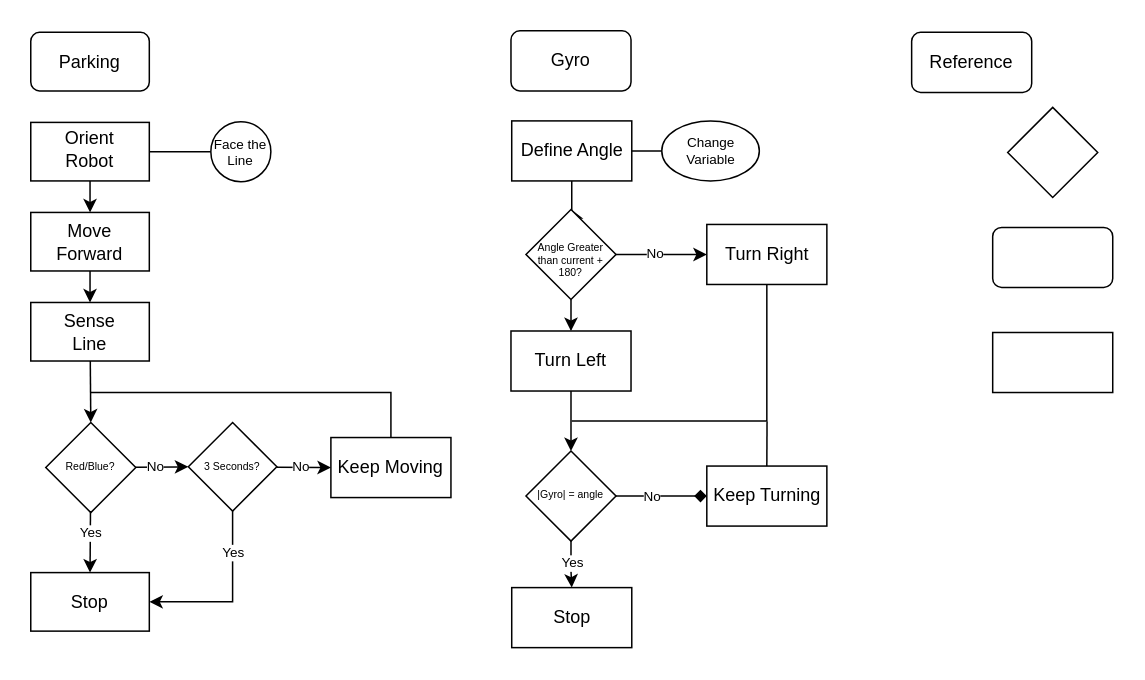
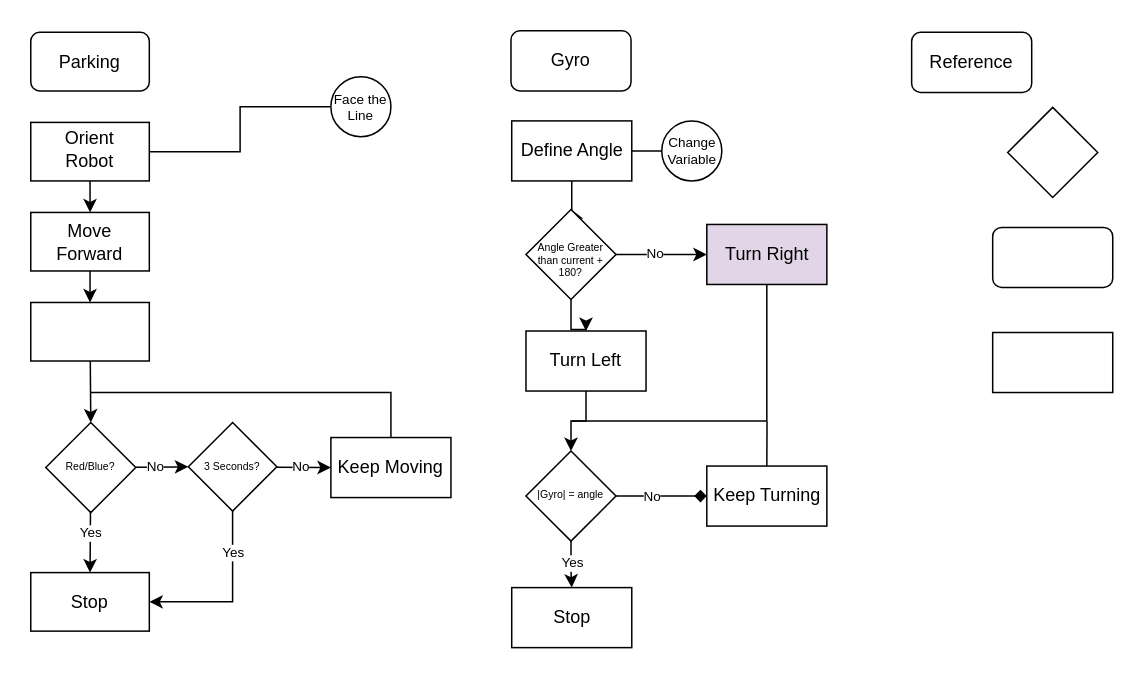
- <mxCell id="29" value="Change Variable" parent="1" style="ellipse;whiteSpace=wrap;html=1;aspect=fixed;fontSize=9;fontFamily=Helvetica;" vertex="1"><mxGeometry x="440.5" y="80" as="geometry" width="65" height="40" /></mxCell>
+ <mxCell id="29" value="Change Variable" parent="1" style="ellipse;whiteSpace=wrap;html=1;aspect=fixed;fontSize=9;fontFamily=Helvetica;" vertex="1"><mxGeometry as="geometry" x="440.5" y="80" width="40" height="40" /></mxCell>
- <mxCell id="47" value="Face the Line" parent="1" style="ellipse;whiteSpace=wrap;html=1;aspect=fixed;fontSize=9;fontFamily=Helvetica;" vertex="1"><mxGeometry as="geometry" x="140" y="80.5" width="40" height="40" /></mxCell>
+ <mxCell id="47" value="Face the Line" parent="1" style="ellipse;whiteSpace=wrap;html=1;aspect=fixed;fontSize=9;fontFamily=Helvetica;" vertex="1"><mxGeometry x="220" y="50.5" as="geometry" width="40" height="40" /></mxCell>
- <mxCell id="35" value="Turn Right" parent="1" style="rounded=0;whiteSpace=wrap;html=1;fontSize=12;fontFamily=Helvetica;" vertex="1"><mxGeometry as="geometry" x="470.5" y="149" width="80" height="40" /></mxCell>
+ <mxCell id="35" value="Turn Right" parent="1" style="rounded=0;whiteSpace=wrap;html=1;fontSize=12;fontFamily=Helvetica;fillColor=#e1d5e7;" vertex="1"><mxGeometry as="geometry" x="470.5" y="149" width="80" height="40" /></mxCell>
- <mxCell id="13" value="Sense Line" parent="1" style="text;html=1;strokeColor=none;fillColor=none;align=center;verticalAlign=middle;whiteSpace=wrap;rounded=0;fontSize=12;fontFamily=Helvetica;" vertex="1"><mxGeometry as="geometry" x="35" y="211" width="49" height="19" /></mxCell>
- <mxCell id="37" value="Turn Left" parent="1" style="rounded=0;whiteSpace=wrap;html=1;fontSize=12;fontFamily=Helvetica;" vertex="1"><mxGeometry as="geometry" x="340" y="220" width="80" height="40" /></mxCell>
+ <mxCell id="37" value="Turn Left" parent="1" style="rounded=0;whiteSpace=wrap;html=1;fontSize=12;fontFamily=Helvetica;" vertex="1"><mxGeometry x="350" y="220" as="geometry" width="80" height="40" /></mxCell>
